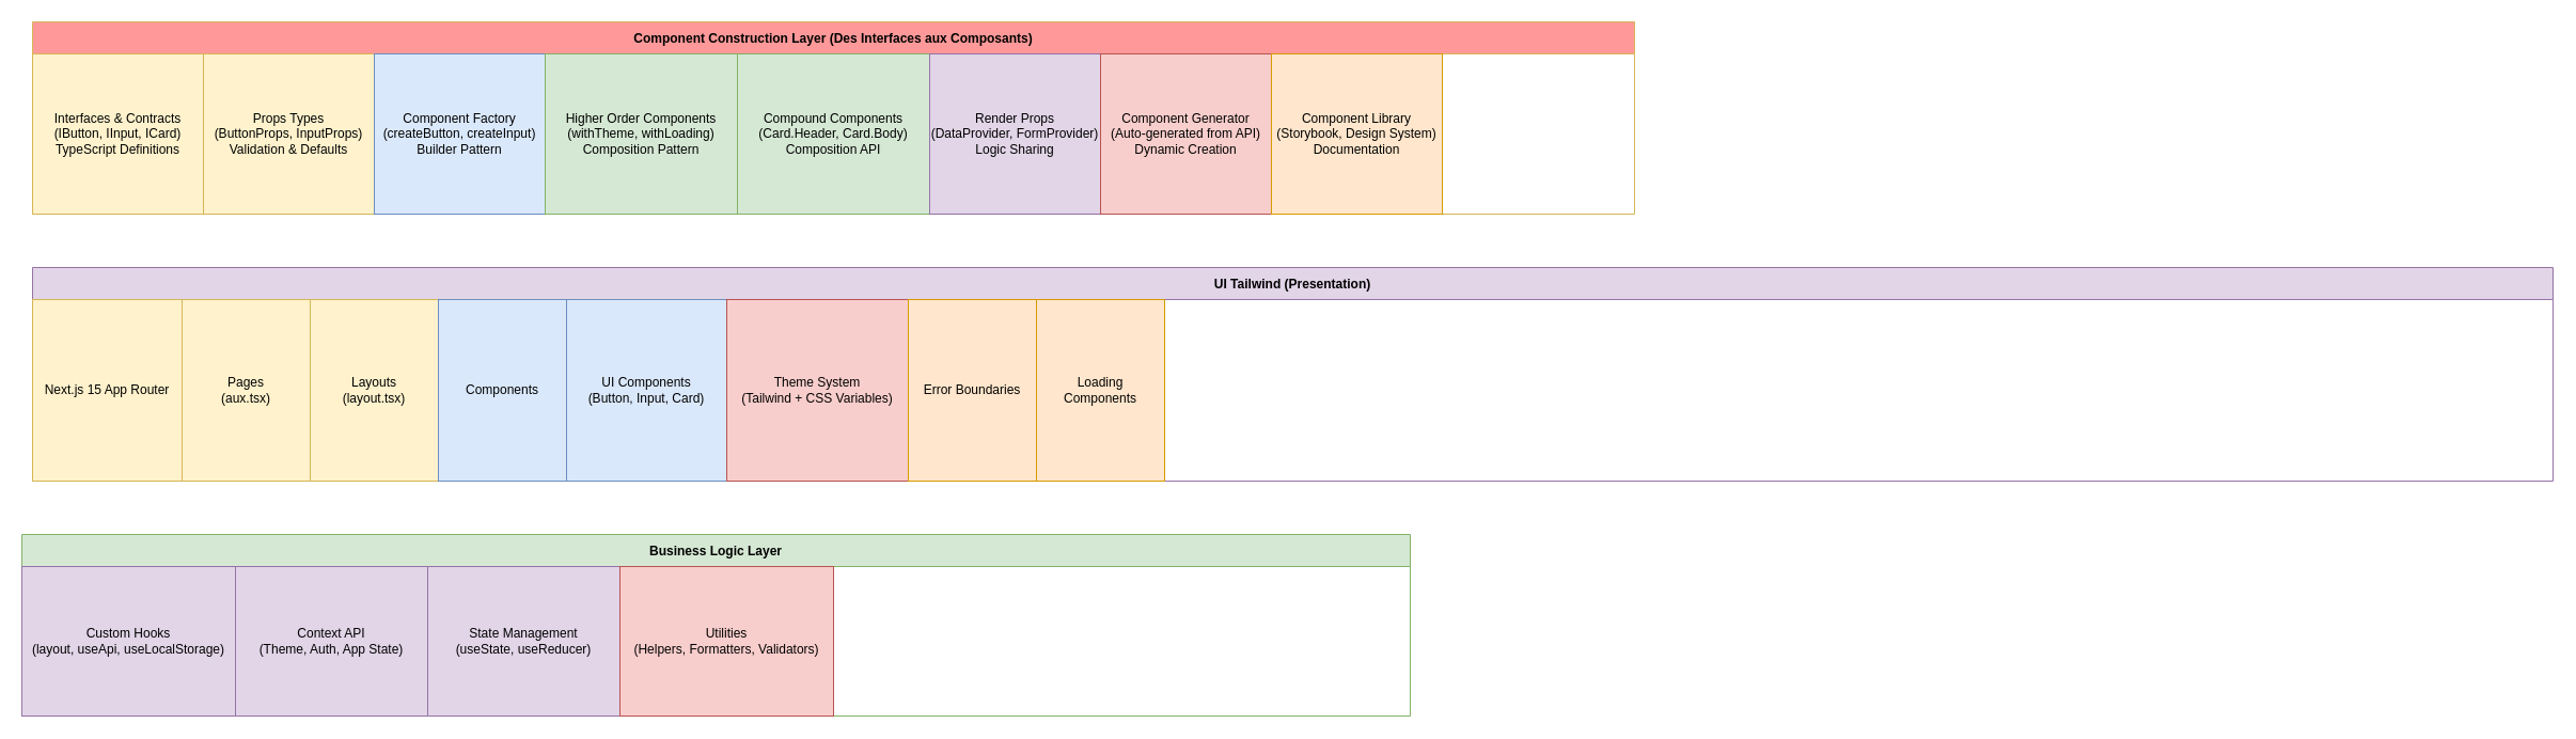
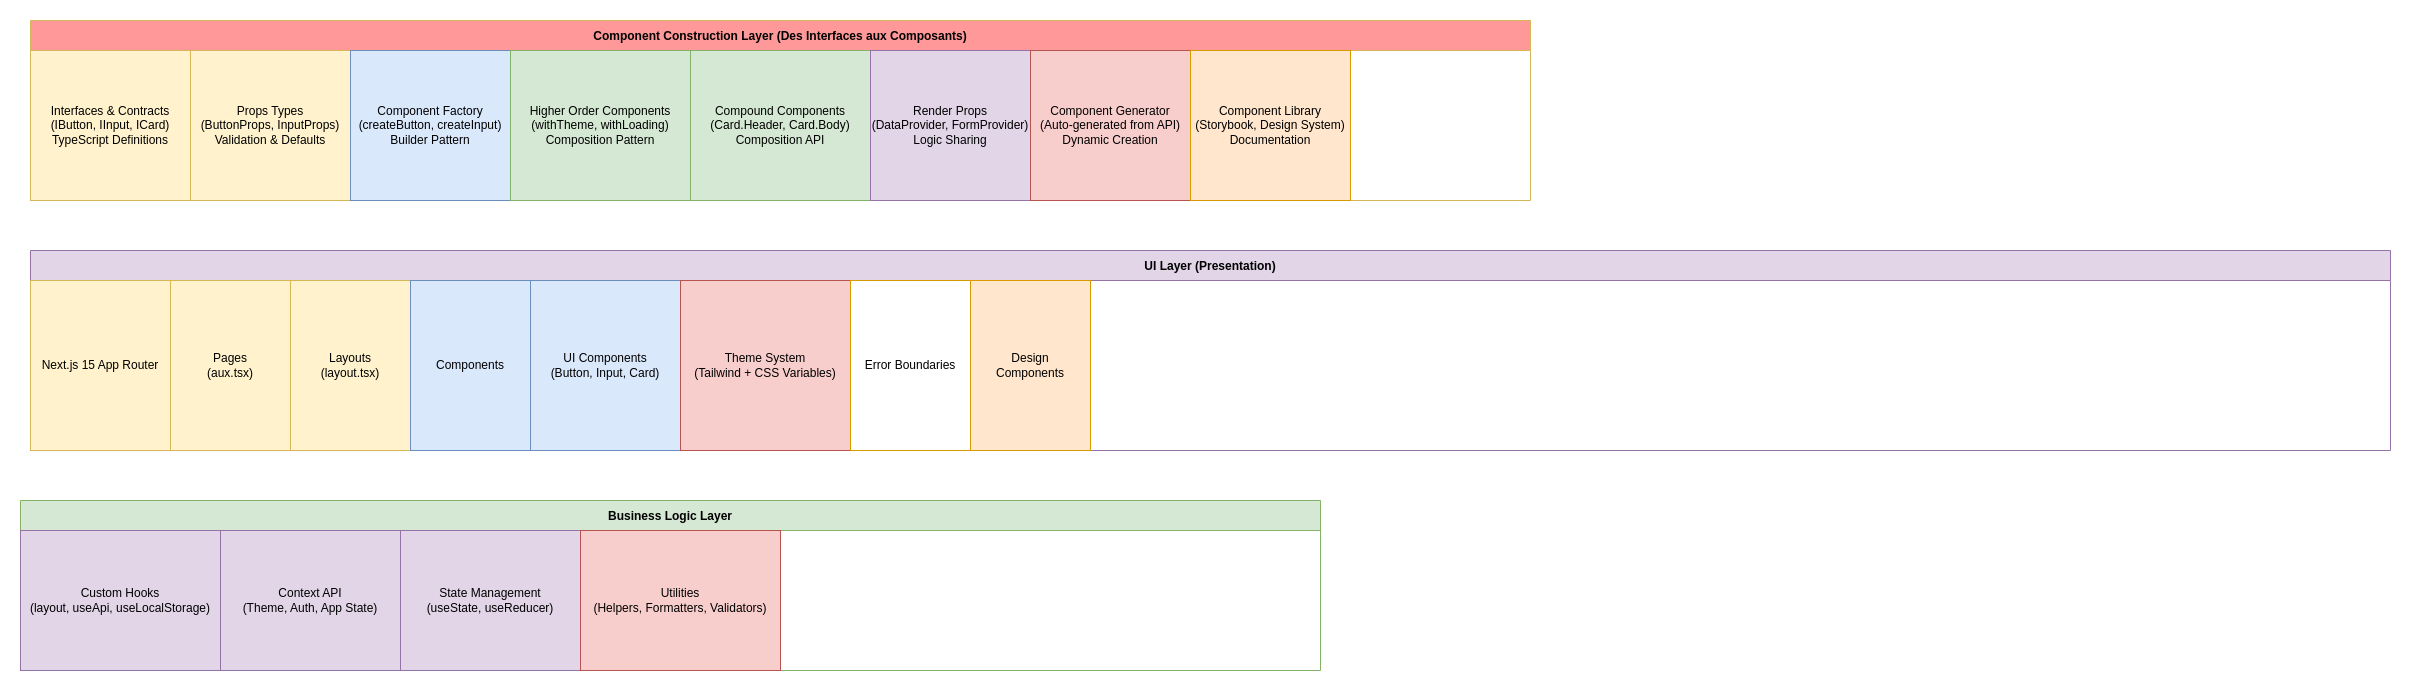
- <mxCell id="11" value="UI Tailwind (Presentation)" style="swimlane;fontStyle=1;childLayout=stackLayout;horizontal=1;startSize=30;fillColor=#e1d5e7;strokeColor=#9673a6;" parent="1" vertex="1"><mxGeometry x="30" y="250" width="2360" height="200" as="geometry"><mxRectangle x="50" y="280" width="160" height="30" as="alternateBounds" /></mxGeometry></mxCell>
+ <mxCell id="11" value="UI Layer (Presentation)" style="swimlane;fontStyle=1;childLayout=stackLayout;horizontal=1;startSize=30;fillColor=#e1d5e7;strokeColor=#9673a6;" parent="1" vertex="1"><mxGeometry x="30" y="250" width="2360" height="200" as="geometry"><mxRectangle x="50" y="280" width="160" height="30" as="alternateBounds" /></mxGeometry></mxCell>
- <mxCell id="18" value="Error Boundaries" style="whiteSpace=wrap;html=1;fillColor=#ffe6cc;strokeColor=#d79b00;" parent="11" vertex="1"><mxGeometry x="820" y="30" width="120" height="170" as="geometry" /></mxCell>
+ <mxCell id="18" value="Error Boundaries" style="whiteSpace=wrap;html=1;fillColor=#ffffff;strokeColor=#d79b00;" parent="11" vertex="1"><mxGeometry x="820" y="30" width="120" height="170" as="geometry" /></mxCell>
- <mxCell id="19" value="Loading&#10;Components" style="whiteSpace=wrap;html=1;fillColor=#ffe6cc;strokeColor=#d79b00;" parent="11" vertex="1"><mxGeometry x="940" y="30" width="120" height="170" as="geometry" /></mxCell>
+ <mxCell id="19" value="Design&#10;Components" style="whiteSpace=wrap;html=1;fillColor=#ffe6cc;strokeColor=#d79b00;" parent="11" vertex="1"><mxGeometry x="940" y="30" width="120" height="170" as="geometry" /></mxCell>
